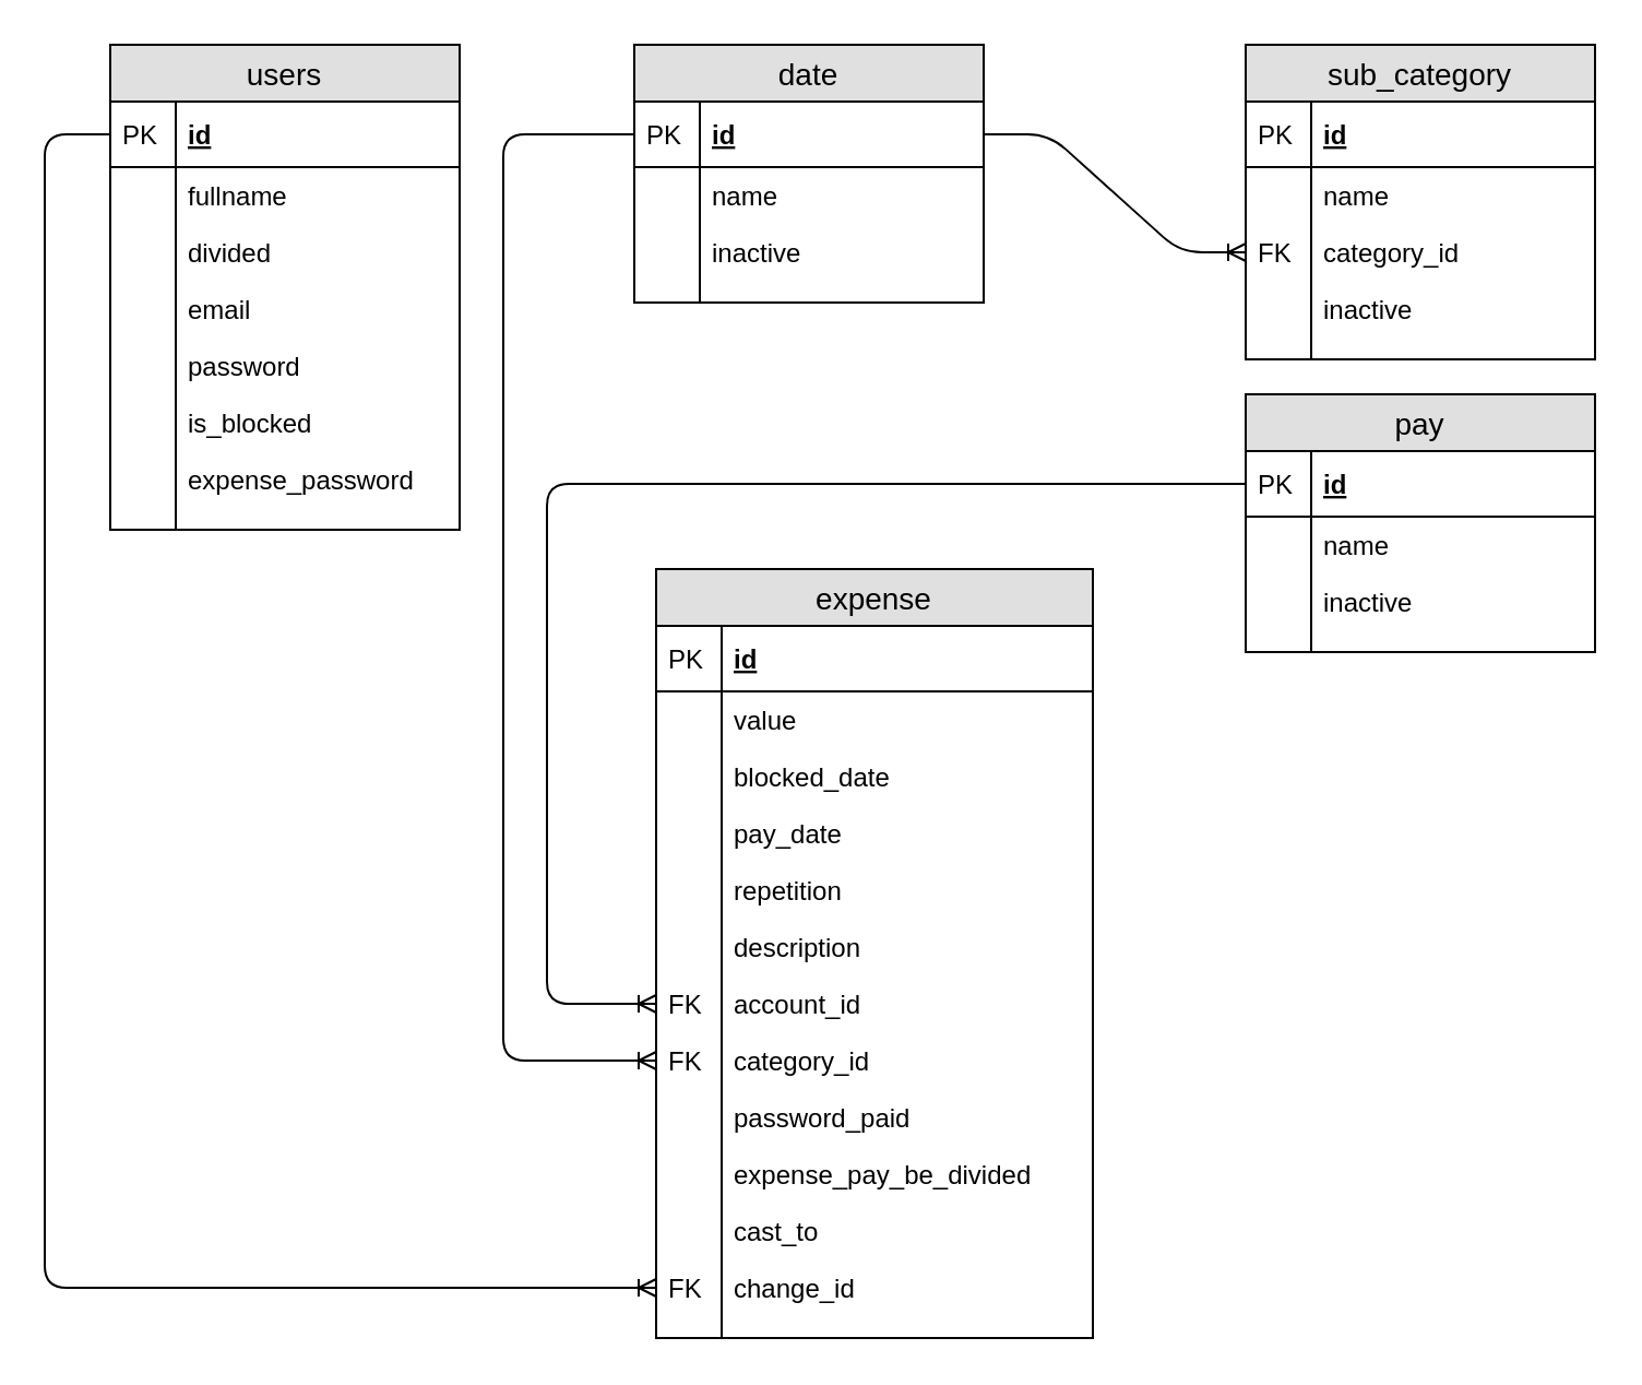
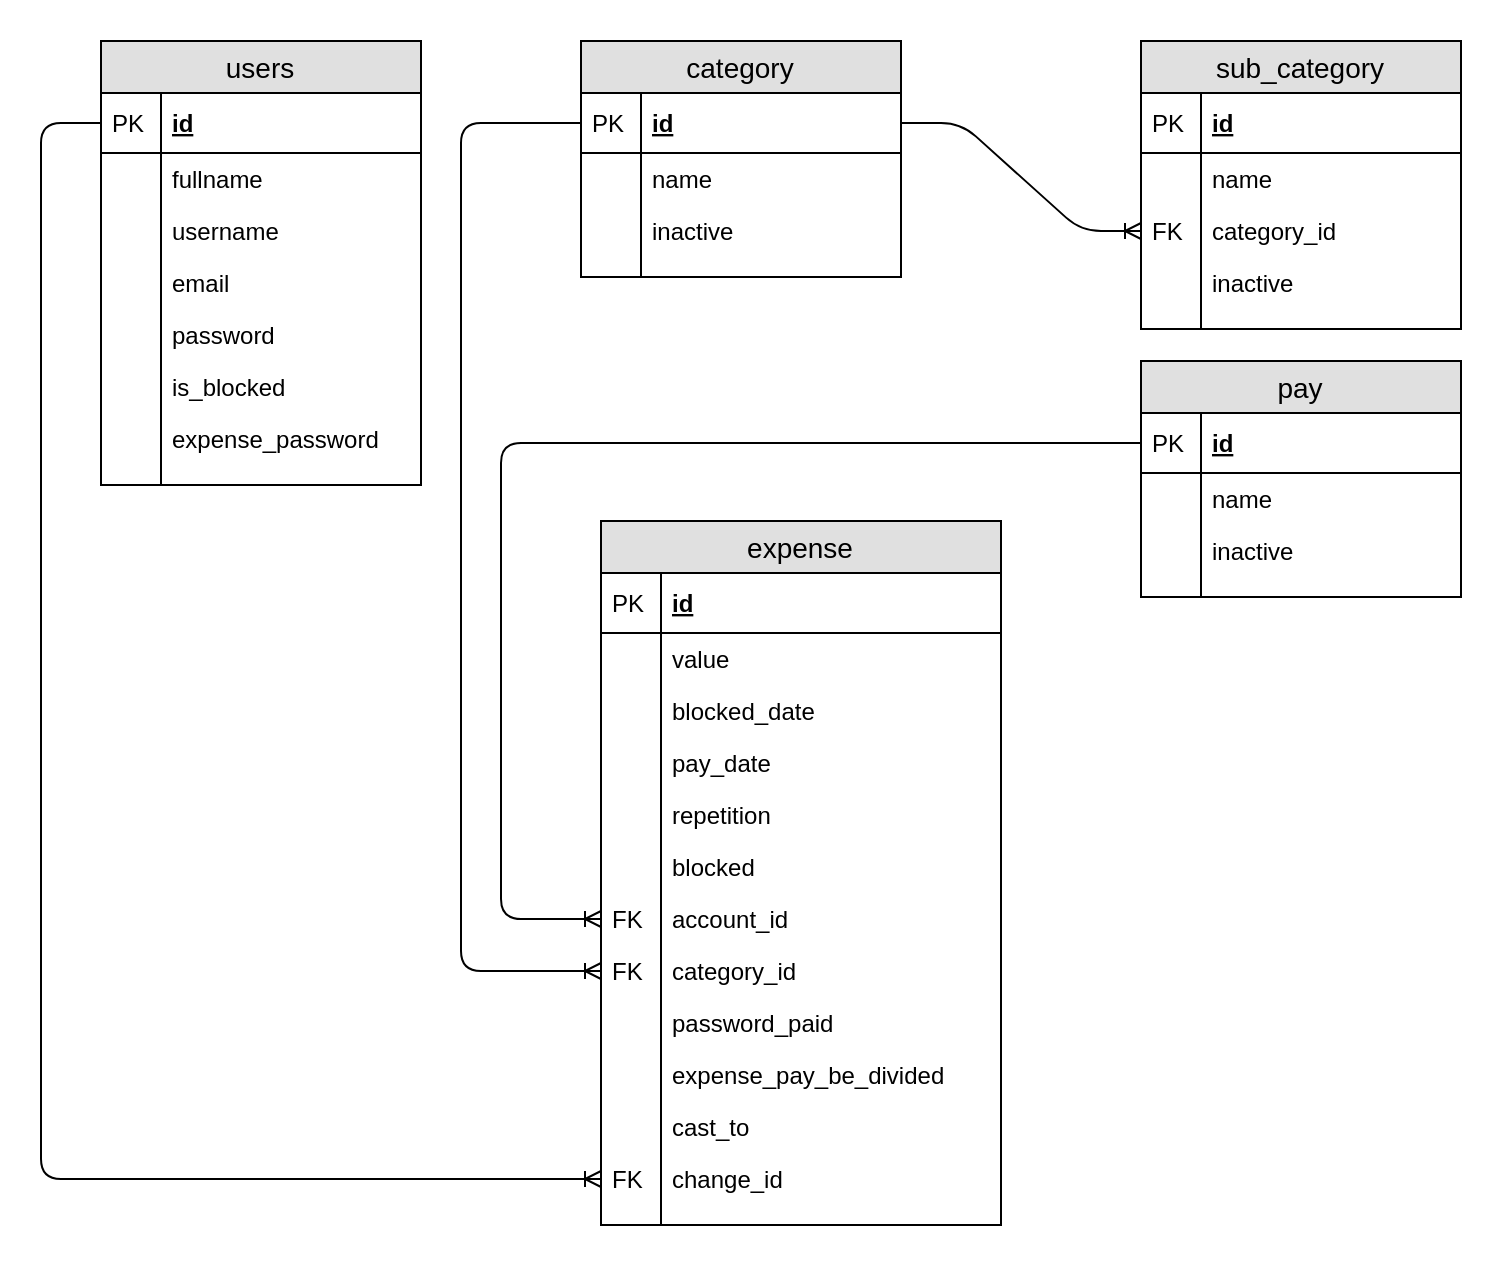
- <mxCell id="19" value="date" style="swimlane;fontStyle=0;childLayout=stackLayout;horizontal=1;startSize=26;fillColor=#e0e0e0;horizontalStack=0;resizeParent=1;resizeParentMax=0;resizeLast=0;collapsible=1;marginBottom=0;swimlaneFillColor=#ffffff;align=center;fontSize=14;" vertex="1" parent="1"><mxGeometry x="290" y="20" width="160" height="118" as="geometry" /></mxCell>
+ <mxCell id="19" value="category" style="swimlane;fontStyle=0;childLayout=stackLayout;horizontal=1;startSize=26;fillColor=#e0e0e0;horizontalStack=0;resizeParent=1;resizeParentMax=0;resizeLast=0;collapsible=1;marginBottom=0;swimlaneFillColor=#ffffff;align=center;fontSize=14;" vertex="1" parent="1"><mxGeometry x="290" y="20" width="160" height="118" as="geometry" /></mxCell>
- <mxCell id="7" value="divided" style="shape=partialRectangle;top=0;left=0;right=0;bottom=0;align=left;verticalAlign=top;fillColor=none;spacingLeft=34;spacingRight=4;overflow=hidden;rotatable=0;points=[[0,0.5],[1,0.5]];portConstraint=eastwest;dropTarget=0;fontSize=12;" vertex="1" parent="2"><mxGeometry y="82" width="160" height="26" as="geometry" /></mxCell>
+ <mxCell id="7" value="username" style="shape=partialRectangle;top=0;left=0;right=0;bottom=0;align=left;verticalAlign=top;fillColor=none;spacingLeft=34;spacingRight=4;overflow=hidden;rotatable=0;points=[[0,0.5],[1,0.5]];portConstraint=eastwest;dropTarget=0;fontSize=12;" vertex="1" parent="2"><mxGeometry y="82" width="160" height="26" as="geometry" /></mxCell>
- <mxCell id="60" value="description" style="shape=partialRectangle;top=0;left=0;right=0;bottom=0;align=left;verticalAlign=top;fillColor=none;spacingLeft=34;spacingRight=4;overflow=hidden;rotatable=0;points=[[0,0.5],[1,0.5]];portConstraint=eastwest;dropTarget=0;fontSize=12;" vertex="1" parent="49"><mxGeometry y="160" width="200" height="26" as="geometry" /></mxCell>
+ <mxCell id="60" value="blocked" style="shape=partialRectangle;top=0;left=0;right=0;bottom=0;align=left;verticalAlign=top;fillColor=none;spacingLeft=34;spacingRight=4;overflow=hidden;rotatable=0;points=[[0,0.5],[1,0.5]];portConstraint=eastwest;dropTarget=0;fontSize=12;" vertex="1" parent="49"><mxGeometry y="160" width="200" height="26" as="geometry" /></mxCell>
